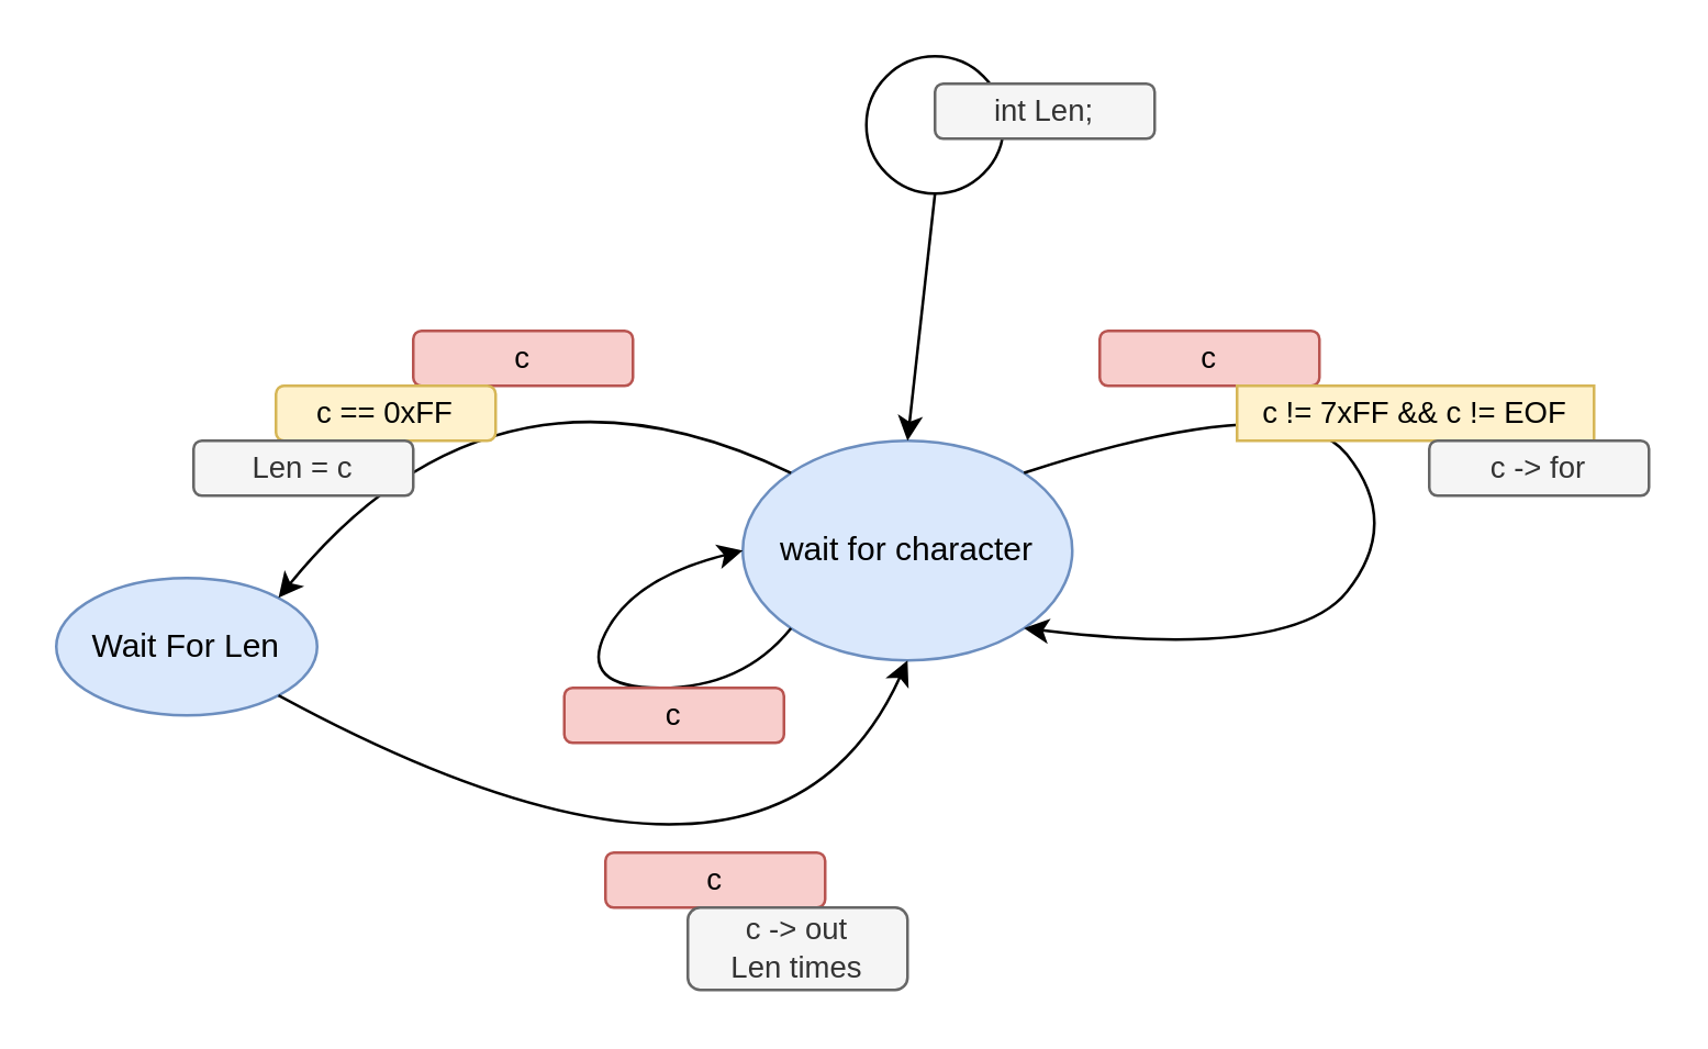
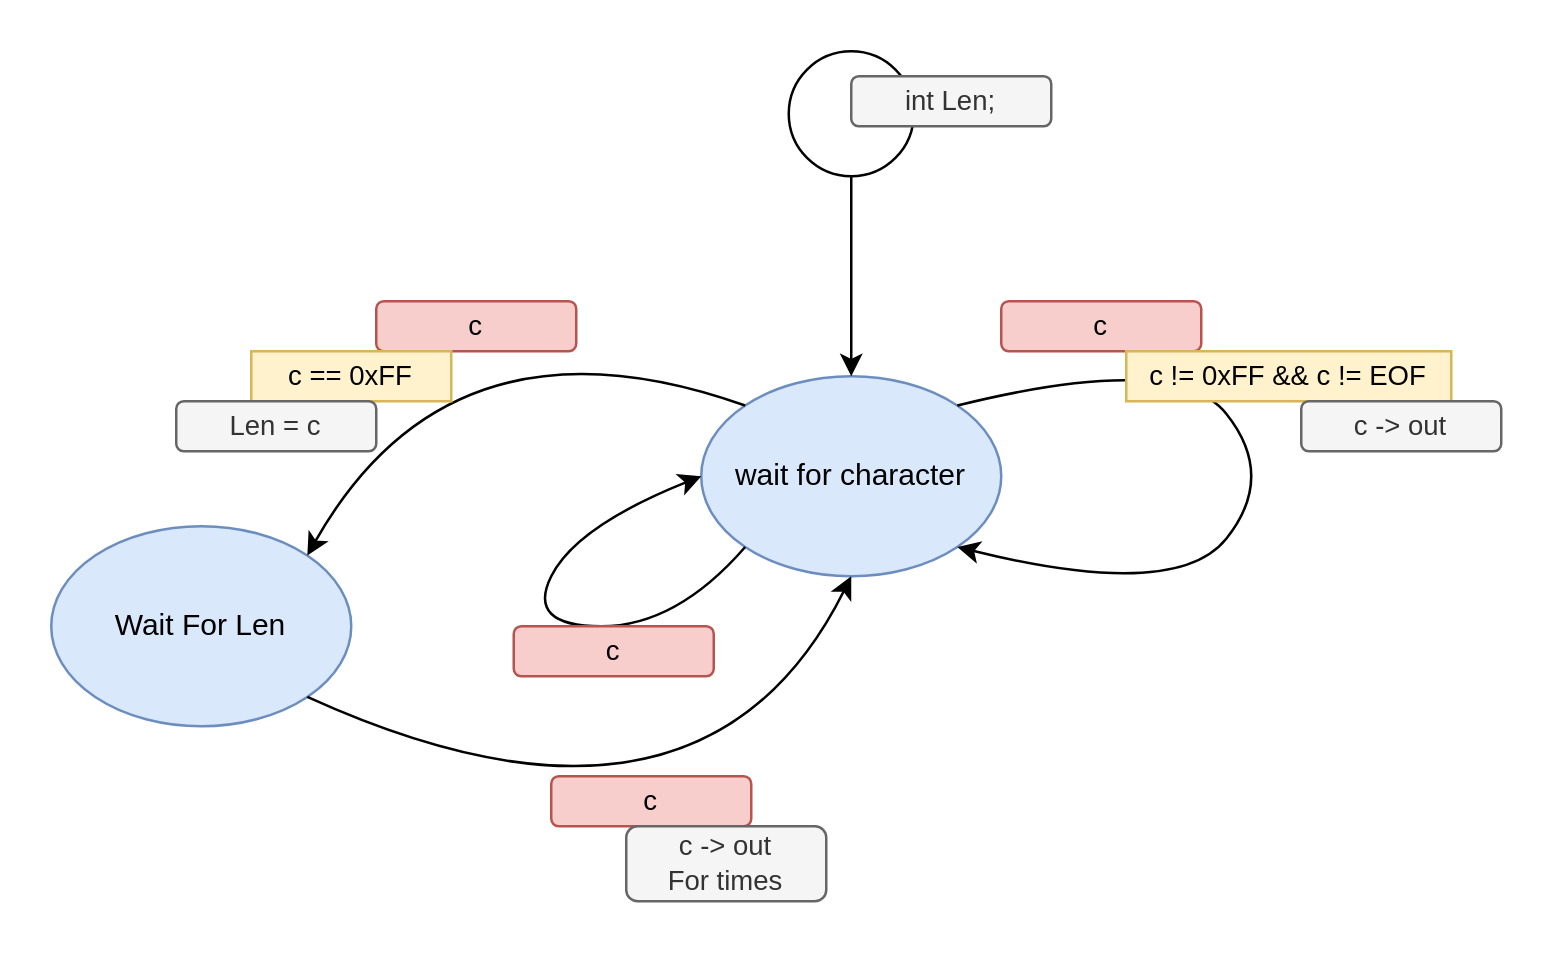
- <mxCell id="16" value="c == 0xFF" style="rounded=1;whiteSpace=wrap;html=1;fontFamily=Helvetica;fontSize=11;fillColor=#fff2cc;strokeColor=#d6b656;" parent="15" vertex="1"><mxGeometry x="100" y="140" width="80" height="20" as="geometry" /></mxCell>
+ <mxCell id="16" value="c == 0xFF" style="whiteSpace=wrap;html=1;fontFamily=Helvetica;fontSize=11;fillColor=#fff2cc;strokeColor=#d6b656;rounded=0;" parent="15" vertex="1"><mxGeometry x="100" y="140" width="80" height="20" as="geometry" /></mxCell>
- <mxCell id="17" value="c != 7xFF &amp;amp;&amp;amp; c != EOF" style="rounded=0;whiteSpace=wrap;html=1;fontFamily=Helvetica;fontSize=11;fillColor=#fff2cc;strokeColor=#d6b656;arcSize=50;" parent="15" vertex="1"><mxGeometry x="450" y="140" width="130" height="20" as="geometry" /></mxCell>
+ <mxCell id="17" value="c != 0xFF &amp;amp;&amp;amp; c != EOF" style="rounded=0;whiteSpace=wrap;html=1;fontFamily=Helvetica;fontSize=11;fillColor=#fff2cc;strokeColor=#d6b656;arcSize=50;" parent="15" vertex="1"><mxGeometry x="450" y="140" width="130" height="20" as="geometry" /></mxCell>
- <mxCell id="19" value="c -&amp;gt; for" style="rounded=1;whiteSpace=wrap;html=1;fontFamily=Helvetica;fontSize=11;fillColor=#f5f5f5;strokeColor=#666666;fontColor=#333333;" parent="18" vertex="1"><mxGeometry x="520" y="160" width="80" height="20" as="geometry" /></mxCell>
+ <mxCell id="19" value="c -&amp;gt; out" style="rounded=1;whiteSpace=wrap;html=1;fontFamily=Helvetica;fontSize=11;fillColor=#f5f5f5;strokeColor=#666666;fontColor=#333333;" parent="18" vertex="1"><mxGeometry x="520" y="160" width="80" height="20" as="geometry" /></mxCell>
- <mxCell id="3" value="wait for character" style="ellipse;whiteSpace=wrap;html=1;fillColor=#dae8fc;strokeColor=#6c8ebf;" parent="1" vertex="1"><mxGeometry x="270" y="160" width="120" height="80" as="geometry" /></mxCell>
+ <mxCell id="3" value="wait for character" style="ellipse;whiteSpace=wrap;html=1;fillColor=#dae8fc;strokeColor=#6c8ebf;" parent="1" vertex="1"><mxGeometry x="280" y="150" width="120" height="80" as="geometry" /></mxCell>
- <mxCell id="2" value="Wait For Len" style="ellipse;whiteSpace=wrap;html=1;fillColor=#dae8fc;strokeColor=#6c8ebf;" parent="1" vertex="1"><mxGeometry x="20" y="210" width="95" height="50" as="geometry" /></mxCell>
+ <mxCell id="2" value="Wait For Len" style="ellipse;whiteSpace=wrap;html=1;fillColor=#dae8fc;strokeColor=#6c8ebf;" parent="1" vertex="1"><mxGeometry x="20" y="210" width="120" height="80" as="geometry" /></mxCell>
- <mxCell id="20" value="c -&amp;gt; out&lt;br&gt;Len times" style="rounded=1;whiteSpace=wrap;html=1;fontFamily=Helvetica;fontSize=11;fillColor=#f5f5f5;strokeColor=#666666;fontColor=#333333;" parent="18" vertex="1"><mxGeometry x="250" y="330" width="80" height="30" as="geometry" /></mxCell>
+ <mxCell id="20" value="c -&amp;gt; out&lt;br&gt;For times" style="rounded=1;whiteSpace=wrap;html=1;fontFamily=Helvetica;fontSize=11;fillColor=#f5f5f5;strokeColor=#666666;fontColor=#333333;" parent="18" vertex="1"><mxGeometry x="250" y="330" width="80" height="30" as="geometry" /></mxCell>
